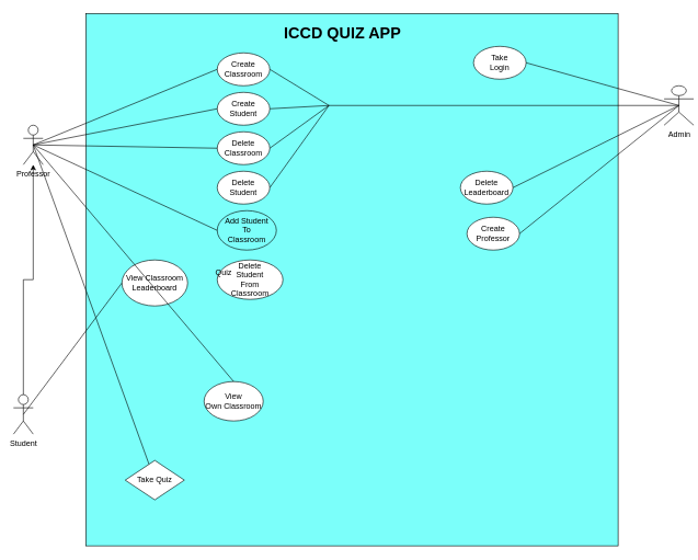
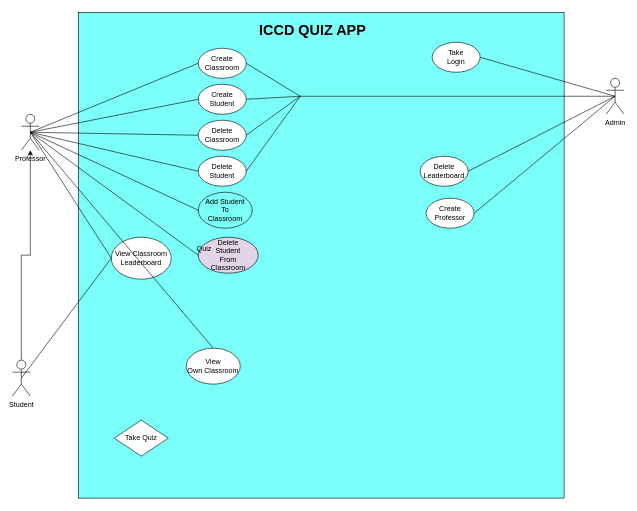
- <mxCell id="6" value="Admin" style="shape=umlActor;verticalLabelPosition=bottom;verticalAlign=top;html=1;outlineConnect=0;" vertex="1" parent="1"><mxGeometry x="1010" y="130" width="45" height="60" as="geometry" /></mxCell>
+ <mxCell id="6" value="Admin" style="shape=umlActor;verticalLabelPosition=bottom;verticalAlign=top;html=1;outlineConnect=0;" vertex="1" parent="1"><mxGeometry x="1010" y="130" width="30" height="60" as="geometry" /></mxCell>
+ <mxCell id="33" value="" style="endArrow=none;html=1;rounded=0;entryX=0;entryY=0.5;entryDx=0;entryDy=0;exitX=0.5;exitY=0.5;exitDx=0;exitDy=0;exitPerimeter=0;" edge="1" parent="1" source="3" target="31"><mxGeometry width="50" height="50" relative="1" as="geometry"><mxPoint x="40" y="230" as="sourcePoint" /><mxPoint x="340" y="360" as="targetPoint" /></mxGeometry></mxCell>
+ <mxCell id="26" value="" style="endArrow=none;html=1;rounded=0;exitX=0.5;exitY=0.5;exitDx=0;exitDy=0;exitPerimeter=0;entryX=0;entryY=0.5;entryDx=0;entryDy=0;" edge="1" parent="1" source="3" target="25"><mxGeometry width="50" height="50" relative="1" as="geometry"><mxPoint x="45" y="230" as="sourcePoint" /><mxPoint x="340" y="295" as="targetPoint" /></mxGeometry></mxCell>
- <mxCell id="31" value="Delete&lt;br&gt;Student&lt;br&gt;From&lt;br&gt;Classroom" style="ellipse;whiteSpace=wrap;html=1;" vertex="1" parent="1"><mxGeometry x="330" y="395" width="100" height="60" as="geometry" /></mxCell>
+ <mxCell id="31" value="Delete&lt;br&gt;Student&lt;br&gt;From&lt;br&gt;Classroom" style="ellipse;whiteSpace=wrap;html=1;fillColor=#e1d5e7;" vertex="1" parent="1"><mxGeometry x="330" y="395" width="100" height="60" as="geometry" /></mxCell>
- <mxCell id="14" value="" style="endArrow=none;html=1;rounded=0;exitX=0.5;exitY=0.5;exitDx=0;exitDy=0;exitPerimeter=0;" edge="1" parent="1" source="3" target="23"><mxGeometry width="50" height="50" relative="1" as="geometry"><mxPoint x="45" y="230" as="sourcePoint" /><mxPoint x="340" y="235" as="targetPoint" /></mxGeometry></mxCell>
+ <mxCell id="14" value="" style="endArrow=none;html=1;rounded=0;exitX=0.5;exitY=0.5;exitDx=0;exitDy=0;exitPerimeter=0;entryX=0;entryY=0.5;entryDx=0;entryDy=0;" edge="1" parent="1" source="3" target="13"><mxGeometry width="50" height="50" relative="1" as="geometry"><mxPoint x="45" y="230" as="sourcePoint" /><mxPoint x="340" y="235" as="targetPoint" /></mxGeometry></mxCell>
